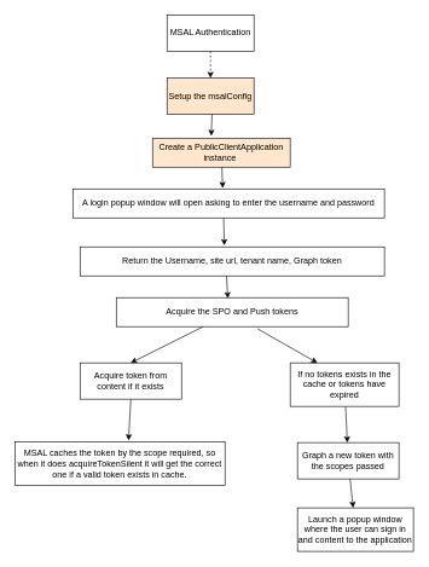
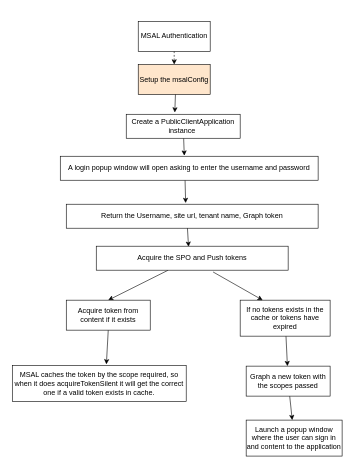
- <mxCell id="3" value="MSAL Authentication" style="whiteSpace=wrap;html=1;" vertex="1" parent="1"><mxGeometry x="230" width="120" height="50" as="geometry" y="20" /></mxCell>
+ <mxCell id="3" value="MSAL Authentication" style="whiteSpace=wrap;html=1;" vertex="1" parent="1"><mxGeometry x="230" y="35" width="120" height="50" as="geometry" /></mxCell>
- <mxCell id="8" value="Create a PublicClientApplication instance&amp;nbsp;" style="whiteSpace=wrap;html=1;fillColor=#ffe6cc;" vertex="1" parent="1"><mxGeometry x="210" y="190" width="190" height="40" as="geometry" /></mxCell>
+ <mxCell id="8" value="Create a PublicClientApplication instance&amp;nbsp;" style="whiteSpace=wrap;html=1;" vertex="1" parent="1"><mxGeometry x="210" y="190" width="190" height="40" as="geometry" /></mxCell>
